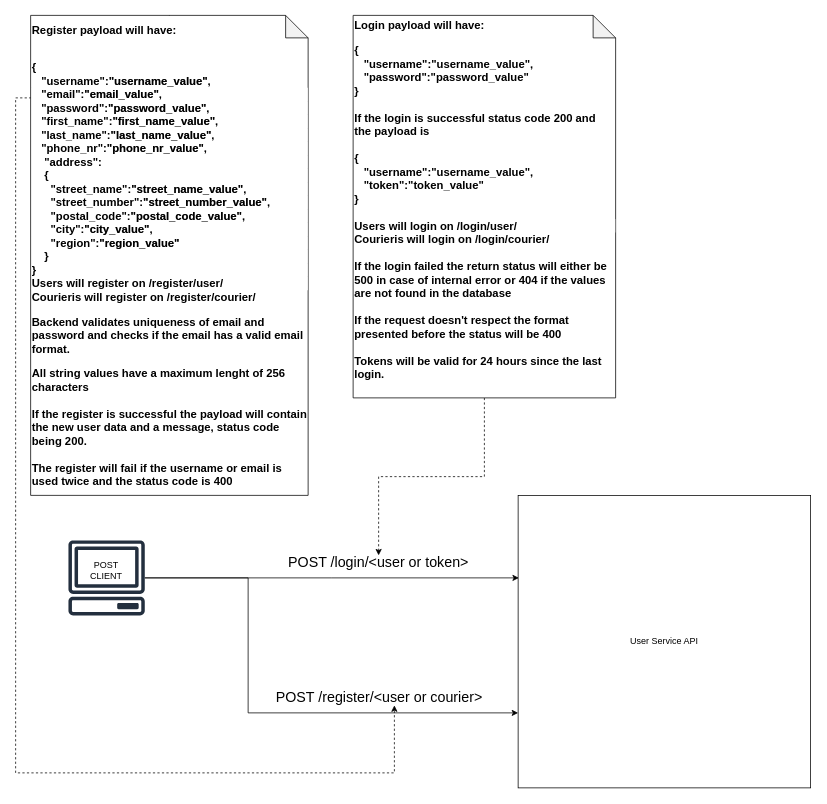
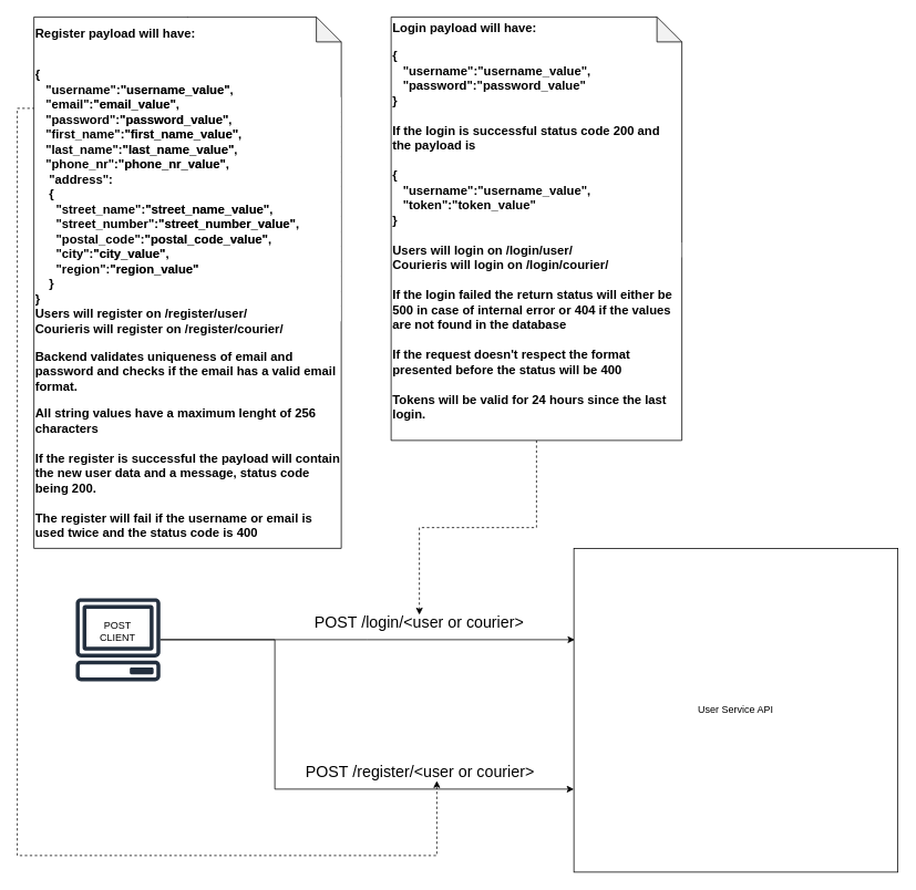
- <mxCell id="5" value="&lt;font style=&quot;font-size: 19px&quot;&gt;POST /login/&lt;/font&gt;&lt;span style=&quot;font-size: 19px&quot;&gt;&amp;lt;user or token&amp;gt;&lt;/span&gt;" style="text;html=1;strokeColor=none;fillColor=none;align=center;verticalAlign=middle;whiteSpace=wrap;rounded=0;" parent="1" vertex="1"><mxGeometry x="369" y="740" width="270" height="20" as="geometry" /></mxCell>
+ <mxCell id="5" value="&lt;font style=&quot;font-size: 19px&quot;&gt;POST /login/&lt;/font&gt;&lt;span style=&quot;font-size: 19px&quot;&gt;&amp;lt;user or courier&amp;gt;&lt;/span&gt;" style="text;html=1;strokeColor=none;fillColor=none;align=center;verticalAlign=middle;whiteSpace=wrap;rounded=0;" parent="1" vertex="1"><mxGeometry x="369" y="740" width="270" height="20" as="geometry" /></mxCell>
